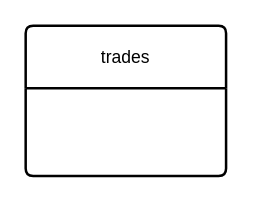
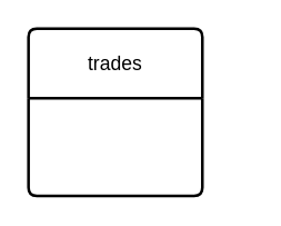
- <mxCell id="2" value="trades" style="swimlane;childLayout=stackLayout;horizontal=1;startSize=50;horizontalStack=0;rounded=1;fontSize=14;fontStyle=0;strokeWidth=2;resizeParent=0;resizeLast=1;shadow=0;dashed=0;align=center;arcSize=4;whiteSpace=wrap;html=1;" vertex="1" parent="1"><mxGeometry x="20" y="20" width="160" height="120" as="geometry"><mxRectangle x="340" y="330" width="80" height="50" as="alternateBounds" /></mxGeometry></mxCell>
+ <mxCell id="2" value="trades" style="swimlane;childLayout=stackLayout;horizontal=1;startSize=50;horizontalStack=0;rounded=1;fontSize=14;fontStyle=0;strokeWidth=2;resizeParent=0;resizeLast=1;shadow=0;dashed=0;align=center;arcSize=4;whiteSpace=wrap;html=1;" vertex="1" parent="1"><mxGeometry x="20" y="20" width="125" height="120" as="geometry"><mxRectangle x="340" y="330" width="80" height="50" as="alternateBounds" /></mxGeometry></mxCell>
